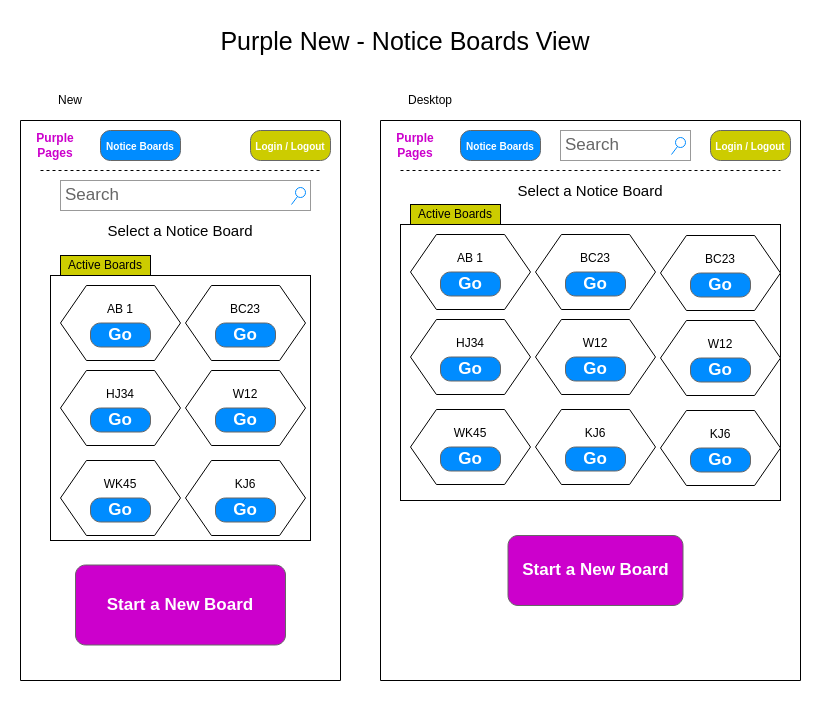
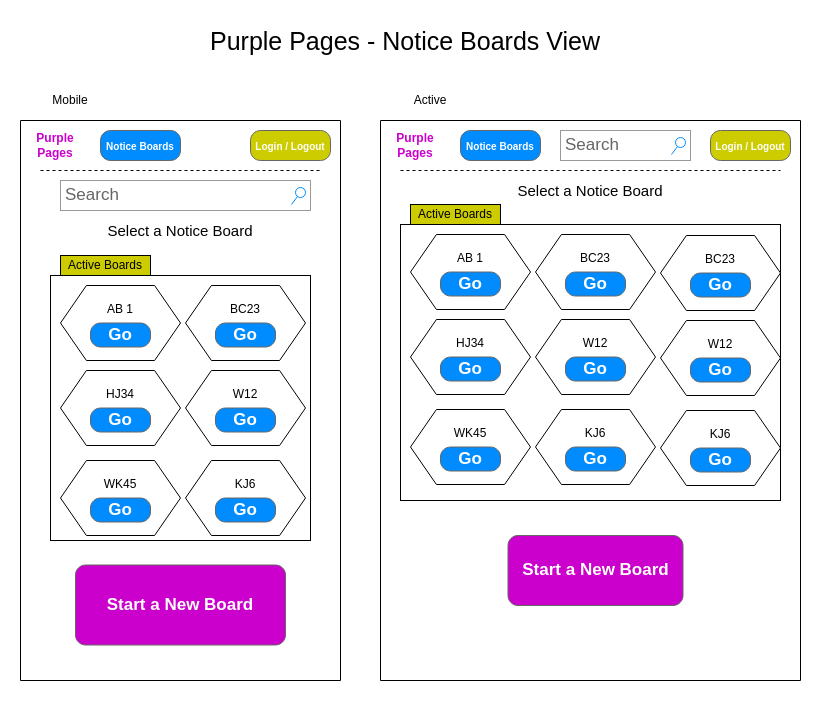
- <mxCell id="2" value="Purple New - Notice Boards View" style="text;html=1;strokeColor=none;fillColor=none;align=center;verticalAlign=middle;whiteSpace=wrap;rounded=0;fontSize=25;" parent="1" vertex="1"><mxGeometry x="90" y="20" width="630" height="40" as="geometry" /></mxCell>
+ <mxCell id="2" value="Purple Pages - Notice Boards View" style="text;html=1;strokeColor=none;fillColor=none;align=center;verticalAlign=middle;whiteSpace=wrap;rounded=0;fontSize=25;" parent="1" vertex="1"><mxGeometry x="90" y="20" width="630" height="40" as="geometry" /></mxCell>
- <mxCell id="13" value="New" style="text;html=1;strokeColor=none;fillColor=none;align=center;verticalAlign=middle;whiteSpace=wrap;rounded=0;" parent="1" vertex="1"><mxGeometry x="20" y="90" width="100" height="20" as="geometry" /></mxCell>
+ <mxCell id="13" value="Mobile" style="text;html=1;strokeColor=none;fillColor=none;align=center;verticalAlign=middle;whiteSpace=wrap;rounded=0;" parent="1" vertex="1"><mxGeometry x="20" y="90" width="100" height="20" as="geometry" /></mxCell>
- <mxCell id="39" value="Desktop" style="text;html=1;strokeColor=none;fillColor=none;align=center;verticalAlign=middle;whiteSpace=wrap;rounded=0;" parent="1" vertex="1"><mxGeometry x="380" y="90" width="100" height="20" as="geometry" /></mxCell>
+ <mxCell id="39" value="Active" style="text;html=1;strokeColor=none;fillColor=none;align=center;verticalAlign=middle;whiteSpace=wrap;rounded=0;" parent="1" vertex="1"><mxGeometry x="380" y="90" width="100" height="20" as="geometry" /></mxCell>
